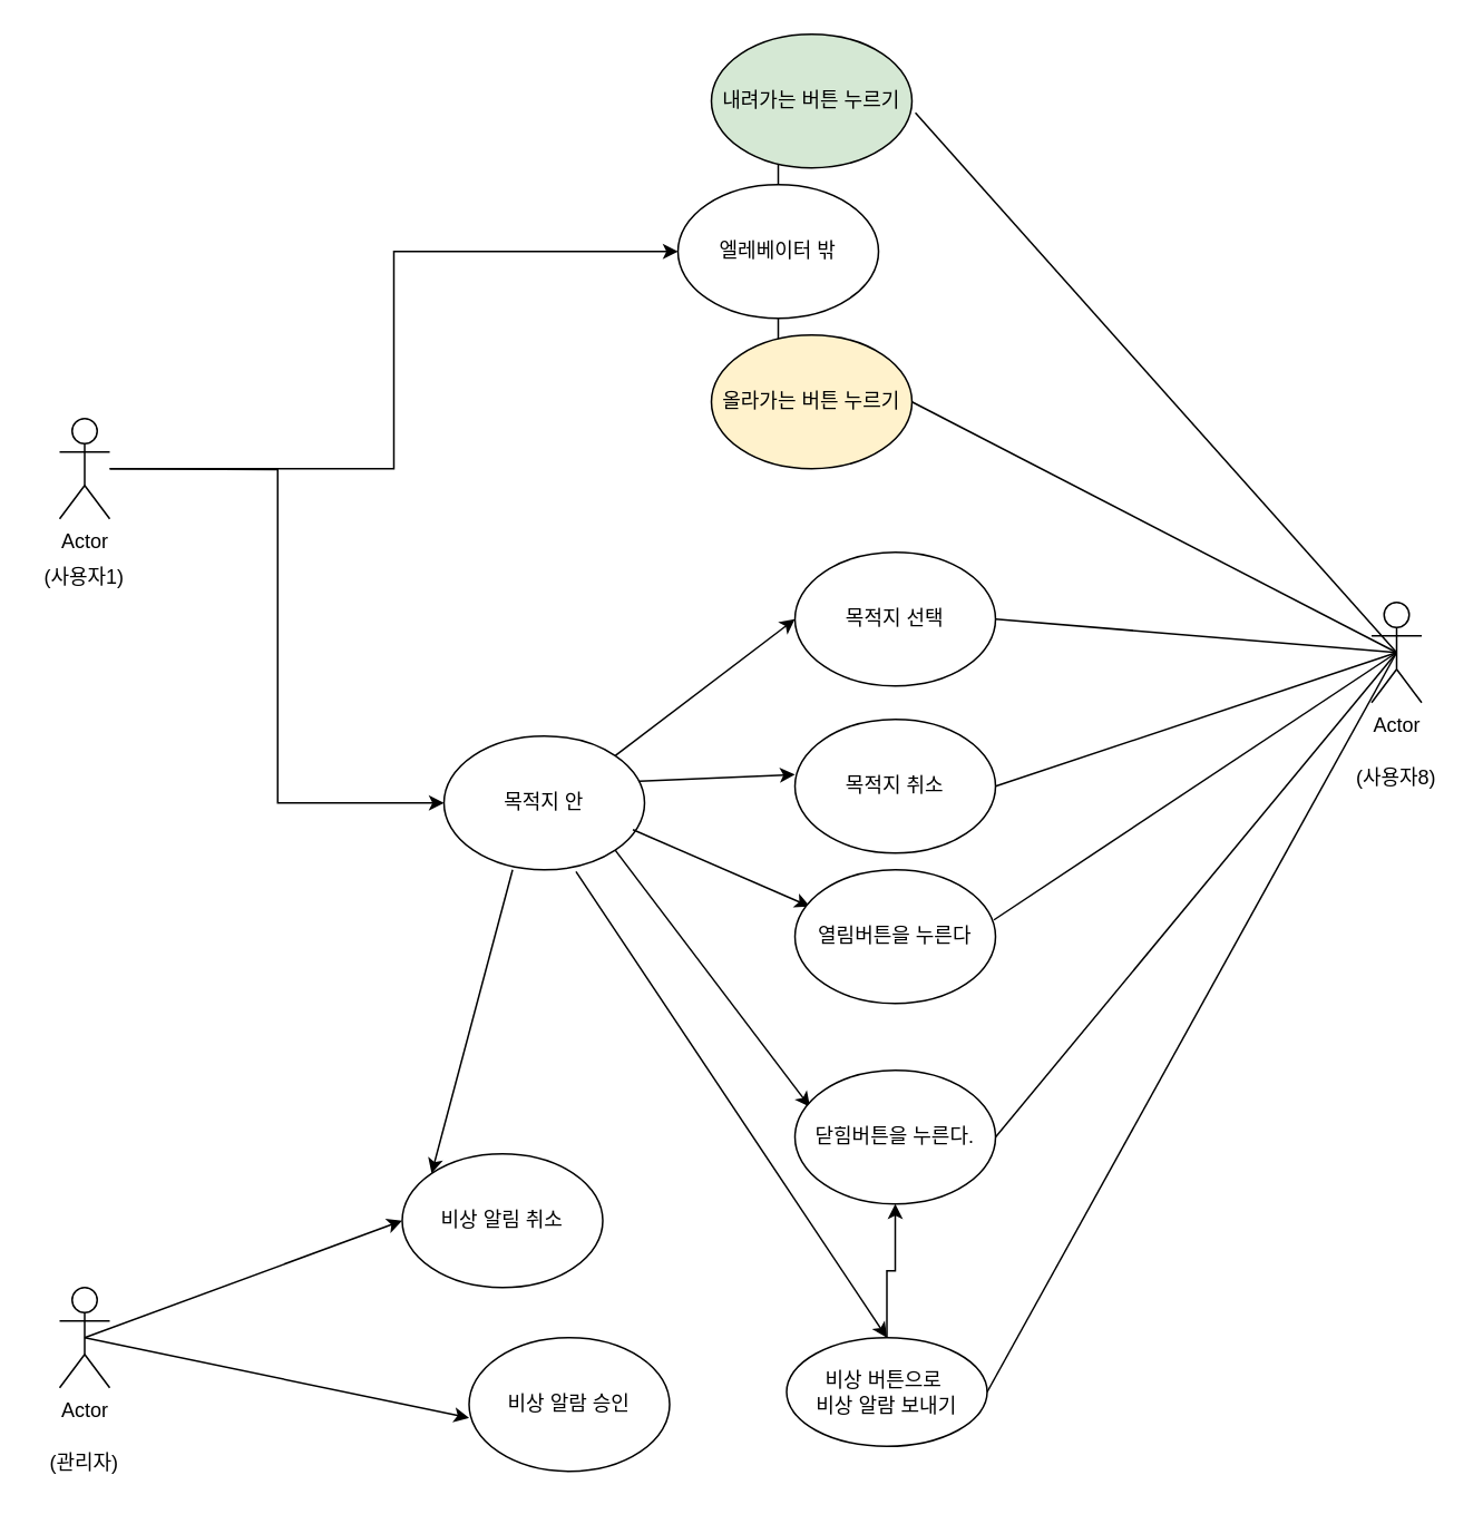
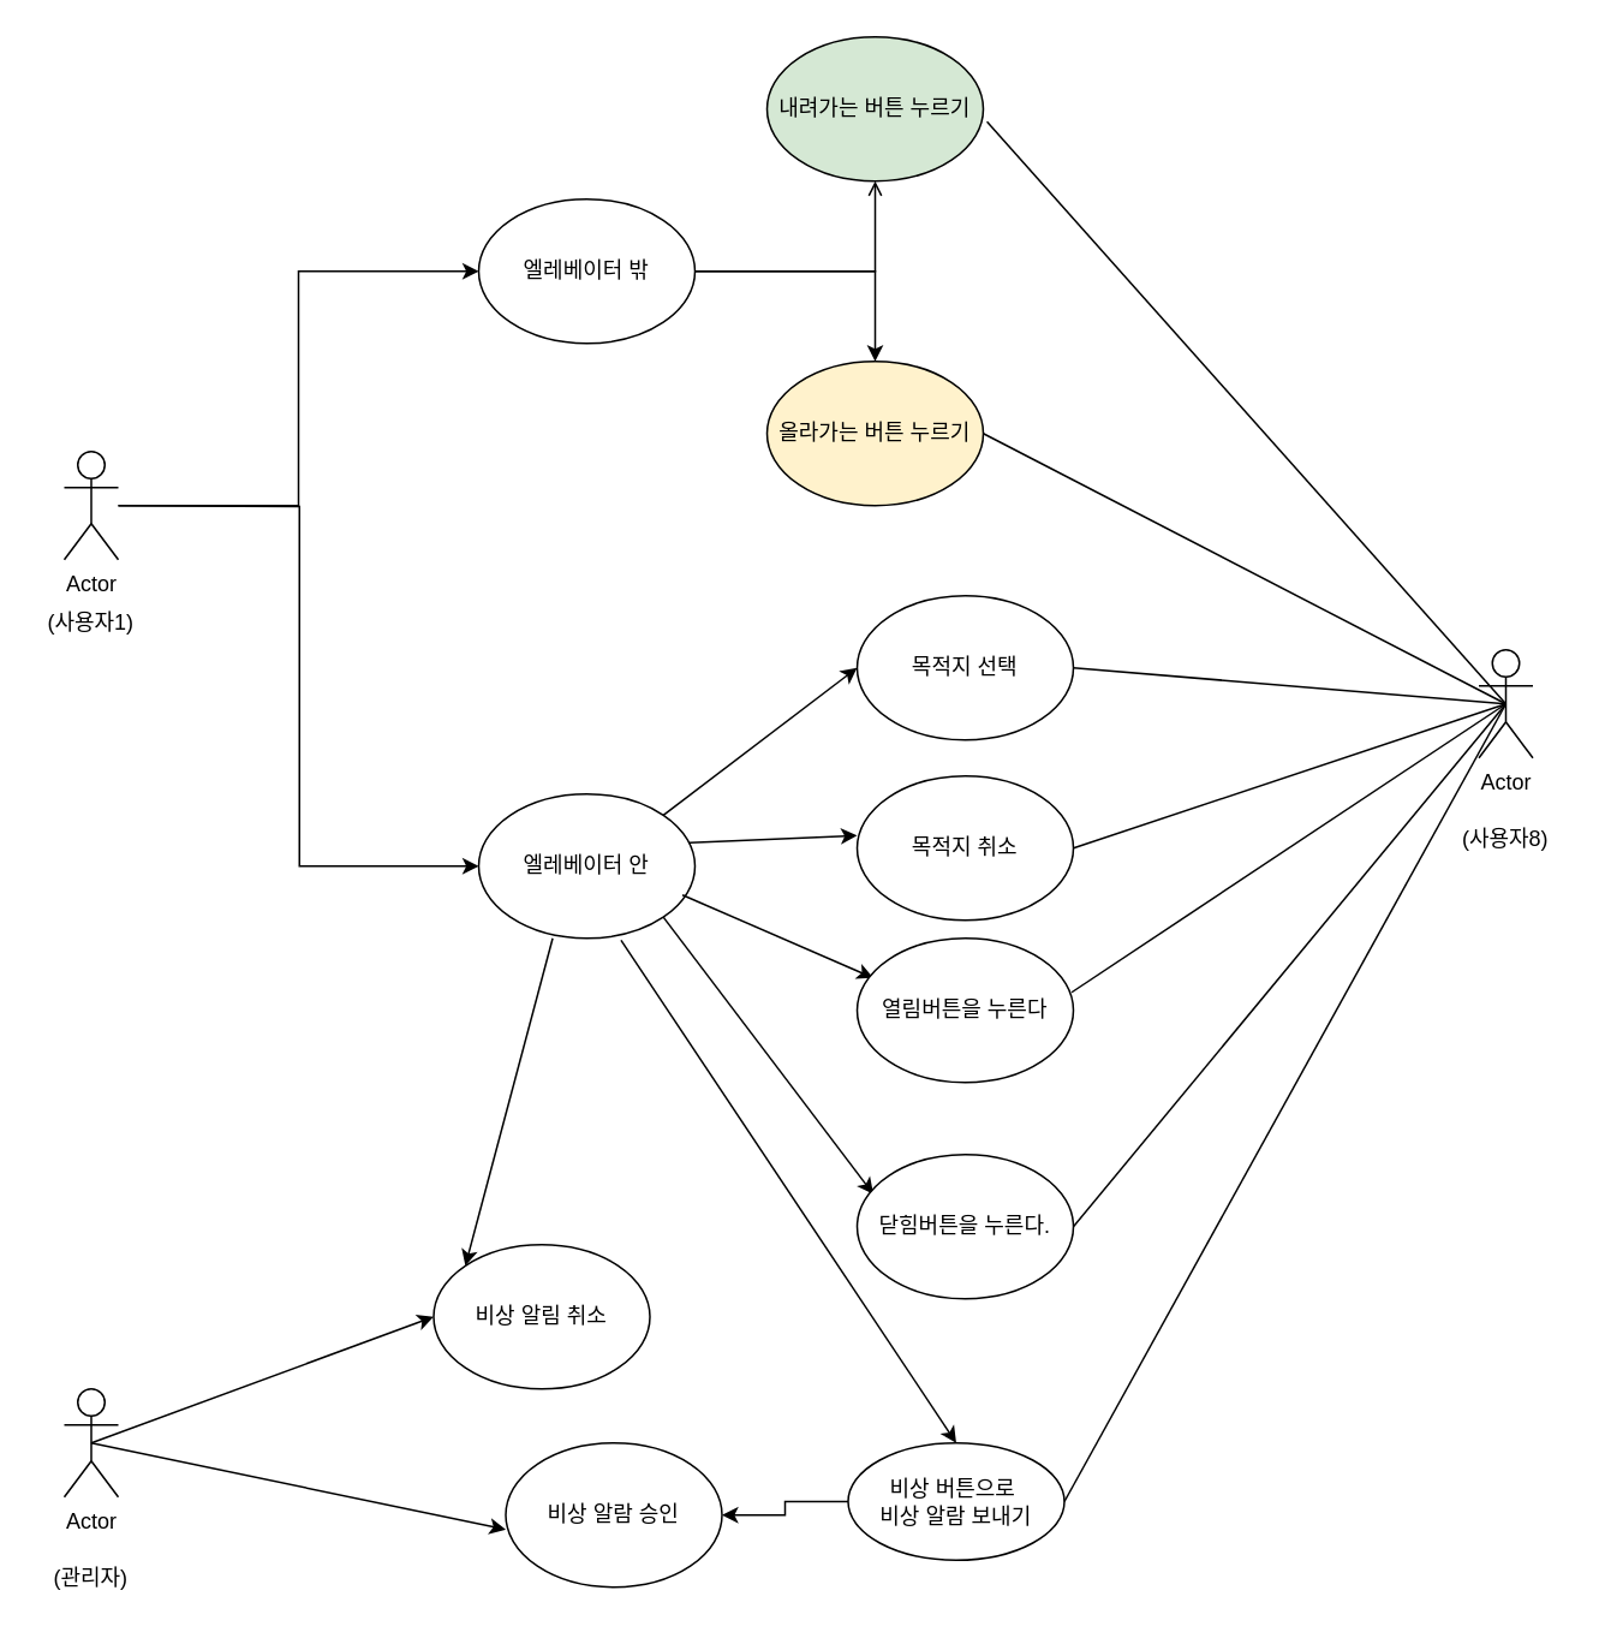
- <mxCell id="8" value="엘레베이터 밖" style="ellipse;whiteSpace=wrap;html=1;" parent="1" vertex="1"><mxGeometry x="405" y="110" width="120" height="80" as="geometry" /></mxCell>
+ <mxCell id="8" value="엘레베이터 밖" style="ellipse;whiteSpace=wrap;html=1;" parent="1" vertex="1"><mxGeometry x="265" y="110" width="120" height="80" as="geometry" /></mxCell>
- <mxCell id="10" value="목적지 안" style="ellipse;whiteSpace=wrap;html=1;" parent="1" vertex="1"><mxGeometry x="265" y="440" width="120" height="80" as="geometry" /></mxCell>
+ <mxCell id="10" value="엘레베이터 안" style="ellipse;whiteSpace=wrap;html=1;" parent="1" vertex="1"><mxGeometry x="265" y="440" width="120" height="80" as="geometry" /></mxCell>
- <mxCell id="22" value="" style="edgeStyle=orthogonalEdgeStyle;rounded=0;orthogonalLoop=1;jettySize=auto;html=1;" parent="1" source="23" target="20" edge="1"><mxGeometry relative="1" as="geometry" /></mxCell>
+ <mxCell id="22" value="" style="edgeStyle=orthogonalEdgeStyle;rounded=0;orthogonalLoop=1;jettySize=auto;html=1;" parent="1" source="23" target="29" edge="1"><mxGeometry relative="1" as="geometry" /></mxCell>
